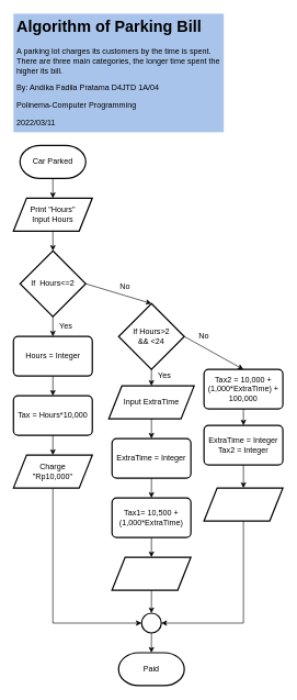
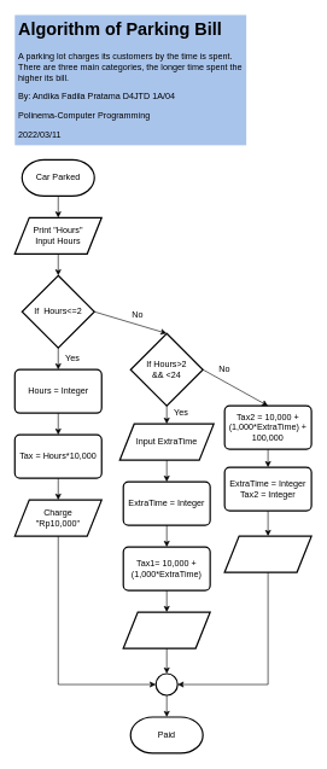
- <mxCell id="29" value="Tax1= 10,500 + (1,000*ExtraTime)" style="text;html=1;strokeColor=none;fillColor=none;align=center;verticalAlign=middle;whiteSpace=wrap;rounded=0;" parent="1" vertex="1"><mxGeometry x="165" y="770" width="130" height="30" as="geometry" /></mxCell>
+ <mxCell id="29" value="Tax1= 10,000 + (1,000*ExtraTime)" style="text;html=1;strokeColor=none;fillColor=none;align=center;verticalAlign=middle;whiteSpace=wrap;rounded=0;" parent="1" vertex="1"><mxGeometry x="165" y="770" width="130" height="30" as="geometry" /></mxCell>
